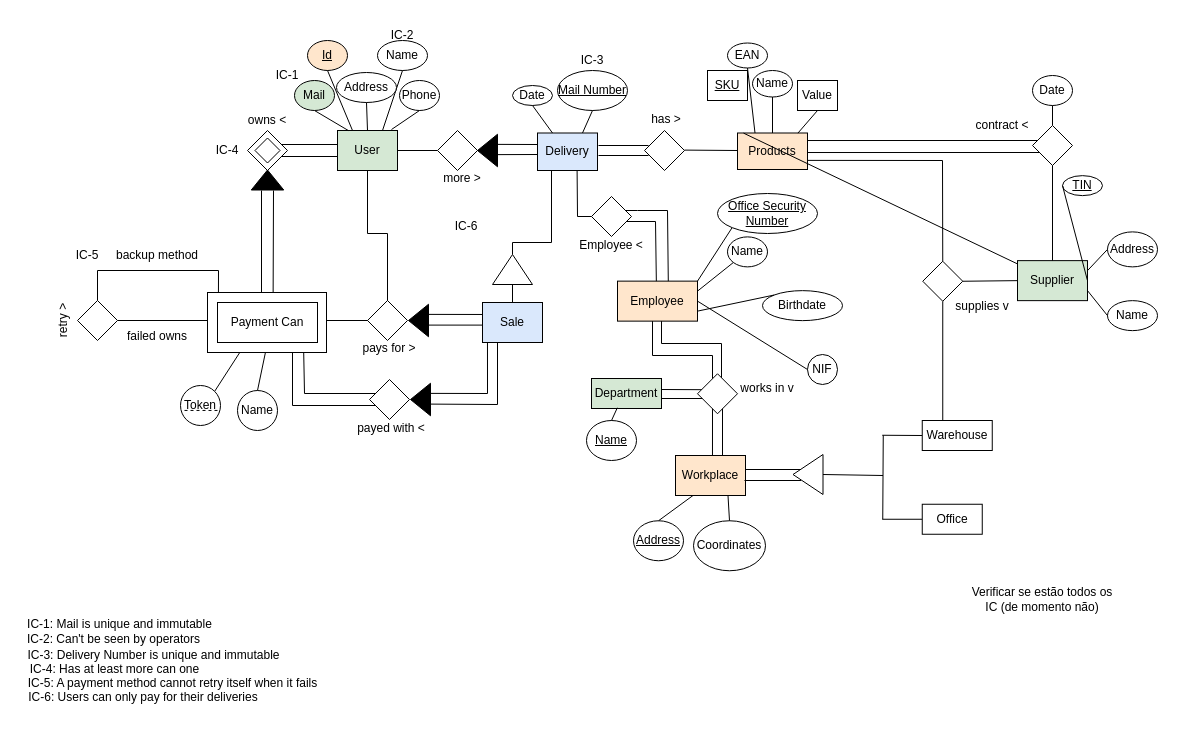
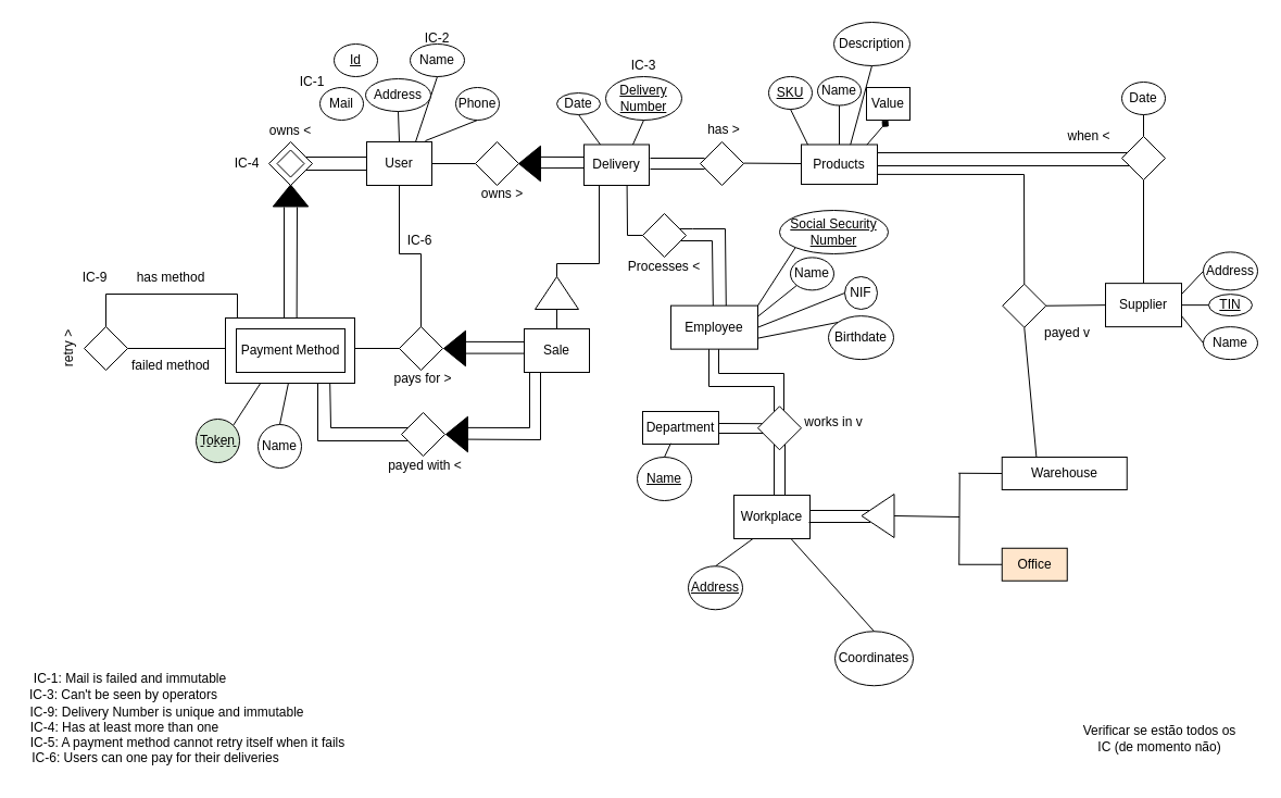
+ <mxCell id="75" value="Description" style="ellipse;whiteSpace=wrap;html=1;align=center;" parent="1" vertex="1"><mxGeometry x="767" y="20" width="70" height="40" as="geometry" /></mxCell>
- <mxCell id="26" value="Id" style="ellipse;whiteSpace=wrap;html=1;align=center;fontStyle=4;fillColor=#ffe6cc;" parent="1" vertex="1"><mxGeometry x="307" y="40" width="40" height="30" as="geometry" /></mxCell>
+ <mxCell id="26" value="Id" style="ellipse;whiteSpace=wrap;html=1;align=center;fontStyle=4;" parent="1" vertex="1"><mxGeometry x="307" y="40" width="40" height="30" as="geometry" /></mxCell>
- <mxCell id="74" value="EAN" style="ellipse;whiteSpace=wrap;html=1;align=center;" parent="1" vertex="1"><mxGeometry x="727" y="42.5" width="40" height="25" as="geometry" /></mxCell>
- <mxCell id="73" value="SKU" style="whiteSpace=wrap;html=1;align=center;fontStyle=4;rounded=0;" parent="1" vertex="1"><mxGeometry x="707" y="70" width="40" height="30" as="geometry" /></mxCell>
+ <mxCell id="73" value="SKU" style="ellipse;whiteSpace=wrap;html=1;align=center;fontStyle=4;" parent="1" vertex="1"><mxGeometry x="707" y="70" width="40" height="30" as="geometry" /></mxCell>
- <mxCell id="50" value="Mail Number" style="ellipse;whiteSpace=wrap;html=1;align=center;fontStyle=4;" parent="1" vertex="1"><mxGeometry x="557" y="70" width="70" height="40" as="geometry" /></mxCell>
+ <mxCell id="50" value="Delivery Number" style="ellipse;whiteSpace=wrap;html=1;align=center;fontStyle=4;" parent="1" vertex="1"><mxGeometry x="557" y="70" width="70" height="40" as="geometry" /></mxCell>
- <mxCell id="31" value="Mail" style="ellipse;whiteSpace=wrap;html=1;align=center;fontStyle=0;fillColor=#d5e8d4;" parent="1" vertex="1"><mxGeometry x="294" y="80" width="40" height="30" as="geometry" /></mxCell>
+ <mxCell id="31" value="Mail" style="ellipse;whiteSpace=wrap;html=1;align=center;fontStyle=0;" parent="1" vertex="1"><mxGeometry x="294" y="80" width="40" height="30" as="geometry" /></mxCell>
- <mxCell id="27" value="Phone" style="ellipse;whiteSpace=wrap;html=1;align=center;" parent="1" vertex="1"><mxGeometry x="399" y="80" width="40" height="30" as="geometry" /></mxCell>
+ <mxCell id="27" value="Phone" style="ellipse;whiteSpace=wrap;html=1;align=center;" parent="1" vertex="1"><mxGeometry x="419" y="80" width="40" height="30" as="geometry" /></mxCell>
+ <mxCell id="80" value="" style="endArrow=none;html=1;rounded=0;entryX=0.5;entryY=1;entryDx=0;entryDy=0;exitX=0.646;exitY=0.003;exitDx=0;exitDy=0;exitPerimeter=0;" parent="1" source="72" target="75" edge="1"><mxGeometry relative="1" as="geometry"><mxPoint x="457" y="200" as="sourcePoint" /><mxPoint x="617" y="200" as="targetPoint" /></mxGeometry></mxCell>
- <mxCell id="30" value="" style="endArrow=none;html=1;rounded=0;exitX=0.5;exitY=1;exitDx=0;exitDy=0;entryX=0.25;entryY=0;entryDx=0;entryDy=0;" parent="1" source="26" target="25" edge="1"><mxGeometry relative="1" as="geometry"><mxPoint x="567" y="300" as="sourcePoint" /><mxPoint x="727" y="300" as="targetPoint" /></mxGeometry></mxCell>
- <mxCell id="78" value="" style="endArrow=none;html=1;rounded=0;entryX=0.5;entryY=1;entryDx=0;entryDy=0;exitX=0.25;exitY=0;exitDx=0;exitDy=0;" parent="1" source="72" target="74" edge="1"><mxGeometry relative="1" as="geometry"><mxPoint x="457" y="200" as="sourcePoint" /><mxPoint x="617" y="200" as="targetPoint" /></mxGeometry></mxCell>
- <mxCell id="82" value="" style="endArrow=none;html=1;rounded=0;entryX=0.5;entryY=1;entryDx=0;entryDy=0;exitX=0.863;exitY=0.003;exitDx=0;exitDy=0;exitPerimeter=0;" parent="1" source="72" target="81" edge="1"><mxGeometry relative="1" as="geometry"><mxPoint x="457" y="200" as="sourcePoint" /><mxPoint x="617" y="200" as="targetPoint" /></mxGeometry></mxCell>
+ <mxCell id="82" value="" style="endArrow=diamond;html=1;rounded=0;entryX=0.5;entryY=1;entryDx=0;entryDy=0;exitX=0.863;exitY=0.003;exitDx=0;exitDy=0;exitPerimeter=0;" parent="1" source="72" target="81" edge="1"><mxGeometry relative="1" as="geometry"><mxPoint x="457" y="200" as="sourcePoint" /><mxPoint x="617" y="200" as="targetPoint" /></mxGeometry></mxCell>
- <mxCell id="29" value="" style="endArrow=none;html=1;rounded=0;exitX=0.5;exitY=1;exitDx=0;exitDy=0;entryX=0.18;entryY=0;entryDx=0;entryDy=0;entryPerimeter=0;" parent="1" source="31" target="25" edge="1"><mxGeometry relative="1" as="geometry"><mxPoint x="297" y="80" as="sourcePoint" /><mxPoint x="727" y="300" as="targetPoint" /></mxGeometry></mxCell>
- <mxCell id="143" value="contract &amp;lt;" style="text;html=1;strokeColor=none;fillColor=none;align=center;verticalAlign=middle;whiteSpace=wrap;rounded=0;" vertex="1" parent="1"><mxGeometry x="967" y="110" width="70" height="30" as="geometry" /></mxCell>
+ <mxCell id="143" value="when &amp;lt;" style="text;html=1;strokeColor=none;fillColor=none;align=center;verticalAlign=middle;whiteSpace=wrap;rounded=0;" vertex="1" parent="1"><mxGeometry x="967" y="110" width="70" height="30" as="geometry" /></mxCell>
- <mxCell id="25" value="User" style="whiteSpace=wrap;html=1;align=center;fillColor=#d5e8d4;" parent="1" vertex="1"><mxGeometry x="337" y="130" width="60" height="40" as="geometry" /></mxCell>
+ <mxCell id="25" value="User" style="whiteSpace=wrap;html=1;align=center;" parent="1" vertex="1"><mxGeometry x="337" y="130" width="60" height="40" as="geometry" /></mxCell>
- <mxCell id="72" value="Products" style="whiteSpace=wrap;html=1;align=center;fillColor=#ffe6cc;" parent="1" vertex="1"><mxGeometry x="737" y="132.5" width="70" height="36.5" as="geometry" /></mxCell>
+ <mxCell id="72" value="Products" style="whiteSpace=wrap;html=1;align=center;" parent="1" vertex="1"><mxGeometry x="737" y="132.5" width="70" height="36.5" as="geometry" /></mxCell>
- <mxCell id="45" value="Delivery" style="whiteSpace=wrap;html=1;align=center;fillColor=#dae8fc;" parent="1" vertex="1"><mxGeometry x="537" y="132.5" width="60" height="37.5" as="geometry" /></mxCell>
+ <mxCell id="45" value="Delivery" style="whiteSpace=wrap;html=1;align=center;" parent="1" vertex="1"><mxGeometry x="537" y="132.5" width="60" height="37.5" as="geometry" /></mxCell>
- <mxCell id="63" value="more &amp;gt;" style="text;html=1;strokeColor=none;fillColor=none;align=center;verticalAlign=middle;whiteSpace=wrap;rounded=0;" parent="1" vertex="1"><mxGeometry x="432" y="163" width="60" height="30" as="geometry" /></mxCell>
+ <mxCell id="63" value="owns &amp;gt;" style="text;html=1;strokeColor=none;fillColor=none;align=center;verticalAlign=middle;whiteSpace=wrap;rounded=0;" parent="1" vertex="1"><mxGeometry x="432" y="163" width="60" height="30" as="geometry" /></mxCell>
- <mxCell id="86" value="TIN" style="ellipse;whiteSpace=wrap;html=1;align=center;fontStyle=4;" parent="1" vertex="1"><mxGeometry x="1062" y="175.13" width="40" height="20" as="geometry" /></mxCell>
+ <mxCell id="86" value="TIN" style="ellipse;whiteSpace=wrap;html=1;align=center;fontStyle=4;" parent="1" vertex="1"><mxGeometry x="1112" y="270.13" width="40" height="20" as="geometry" /></mxCell>
- <mxCell id="77" value="" style="endArrow=none;html=1;rounded=0;exitX=0.086;exitY=0.003;exitDx=0;exitDy=0;exitPerimeter=0;" parent="1" source="72" target="83" edge="1"><mxGeometry relative="1" as="geometry"><mxPoint x="457" y="200" as="sourcePoint" /><mxPoint x="617" y="200" as="targetPoint" /></mxGeometry></mxCell>
+ <mxCell id="77" value="" style="endArrow=none;html=1;rounded=0;entryX=0.5;entryY=1;entryDx=0;entryDy=0;exitX=0.086;exitY=0.003;exitDx=0;exitDy=0;exitPerimeter=0;" parent="1" source="72" target="73" edge="1"><mxGeometry relative="1" as="geometry"><mxPoint x="457" y="200" as="sourcePoint" /><mxPoint x="617" y="200" as="targetPoint" /></mxGeometry></mxCell>
- <mxCell id="130" value="Office Security Number" style="ellipse;whiteSpace=wrap;html=1;align=center;fontStyle=4" parent="1" vertex="1"><mxGeometry x="717" y="193" width="100" height="40" as="geometry" /></mxCell>
+ <mxCell id="130" value="Social Security Number" style="ellipse;whiteSpace=wrap;html=1;align=center;fontStyle=4" parent="1" vertex="1"><mxGeometry x="717" y="193" width="100" height="40" as="geometry" /></mxCell>
- <mxCell id="110" value="IC-6" style="text;html=1;strokeColor=none;fillColor=none;align=center;verticalAlign=middle;whiteSpace=wrap;rounded=0;" parent="1" vertex="1"><mxGeometry x="436" y="211.38" width="60" height="30" as="geometry" /></mxCell>
+ <mxCell id="110" value="IC-6" style="text;html=1;strokeColor=none;fillColor=none;align=center;verticalAlign=middle;whiteSpace=wrap;rounded=0;" parent="1" vertex="1"><mxGeometry x="356" y="206.38" width="60" height="30" as="geometry" /></mxCell>
- <mxCell id="133" value="Employee &amp;lt;" style="text;html=1;strokeColor=none;fillColor=none;align=center;verticalAlign=middle;whiteSpace=wrap;rounded=0;" parent="1" vertex="1"><mxGeometry x="576" y="230.13" width="70" height="30" as="geometry" /></mxCell>
+ <mxCell id="133" value="Processes &amp;lt;" style="text;html=1;strokeColor=none;fillColor=none;align=center;verticalAlign=middle;whiteSpace=wrap;rounded=0;" parent="1" vertex="1"><mxGeometry x="576" y="230.13" width="70" height="30" as="geometry" /></mxCell>
- <mxCell id="102" value="IC-5" style="text;html=1;strokeColor=none;fillColor=none;align=center;verticalAlign=middle;whiteSpace=wrap;rounded=0;" parent="1" vertex="1"><mxGeometry x="57" y="240.13" width="60" height="30" as="geometry" /></mxCell>
+ <mxCell id="102" value="IC-9" style="text;html=1;strokeColor=none;fillColor=none;align=center;verticalAlign=middle;whiteSpace=wrap;rounded=0;" parent="1" vertex="1"><mxGeometry x="57" y="240.13" width="60" height="30" as="geometry" /></mxCell>
- <mxCell id="101" value="backup method" style="text;html=1;strokeColor=none;fillColor=none;align=center;verticalAlign=middle;whiteSpace=wrap;rounded=0;" parent="1" vertex="1"><mxGeometry x="112" y="240.13" width="90" height="30" as="geometry" /></mxCell>
+ <mxCell id="101" value="has method" style="text;html=1;strokeColor=none;fillColor=none;align=center;verticalAlign=middle;whiteSpace=wrap;rounded=0;" parent="1" vertex="1"><mxGeometry x="112" y="240.13" width="90" height="30" as="geometry" /></mxCell>
- <mxCell id="83" value="Supplier" style="whiteSpace=wrap;html=1;align=center;fillColor=#d5e8d4;" parent="1" vertex="1"><mxGeometry x="1017" y="260.13" width="70" height="40" as="geometry" /></mxCell>
+ <mxCell id="83" value="Supplier" style="whiteSpace=wrap;html=1;align=center;" parent="1" vertex="1"><mxGeometry x="1017" y="260.13" width="70" height="40" as="geometry" /></mxCell>
- <mxCell id="103" value="Employee" style="whiteSpace=wrap;html=1;align=center;fillColor=#ffe6cc;" parent="1" vertex="1"><mxGeometry x="617" y="280.63" width="80" height="40" as="geometry" /></mxCell>
+ <mxCell id="103" value="Employee" style="whiteSpace=wrap;html=1;align=center;" parent="1" vertex="1"><mxGeometry x="617" y="280.63" width="80" height="40" as="geometry" /></mxCell>
- <mxCell id="105" value="Birthdate" style="ellipse;whiteSpace=wrap;html=1;align=center;" parent="1" vertex="1"><mxGeometry x="762" y="290.13" width="80" height="30" as="geometry" /></mxCell>
+ <mxCell id="105" value="Birthdate" style="ellipse;whiteSpace=wrap;html=1;align=center;" parent="1" vertex="1"><mxGeometry x="762" y="290.13" width="60" height="40" as="geometry" /></mxCell>
- <mxCell id="126" value="supplies v" style="text;html=1;strokeColor=none;fillColor=none;align=center;verticalAlign=middle;whiteSpace=wrap;rounded=0;" parent="1" vertex="1"><mxGeometry x="947" y="290.63" width="70" height="30" as="geometry" /></mxCell>
+ <mxCell id="126" value="payed v" style="text;html=1;strokeColor=none;fillColor=none;align=center;verticalAlign=middle;whiteSpace=wrap;rounded=0;" parent="1" vertex="1"><mxGeometry x="947" y="290.63" width="70" height="30" as="geometry" /></mxCell>
- <mxCell id="144" value="Payment Can" style="whiteSpace=wrap;html=1;align=center;" parent="1" vertex="1"><mxGeometry x="217" y="302" width="100" height="40" as="geometry" /></mxCell>
+ <mxCell id="144" value="Payment Method" style="whiteSpace=wrap;html=1;align=center;" parent="1" vertex="1"><mxGeometry x="217" y="302" width="100" height="40" as="geometry" /></mxCell>
- <mxCell id="54" value="Sale" style="whiteSpace=wrap;html=1;align=center;fillColor=#dae8fc;" parent="1" vertex="1"><mxGeometry x="482" y="302" width="60" height="40" as="geometry" /></mxCell>
+ <mxCell id="54" value="Sale" style="whiteSpace=wrap;html=1;align=center;" parent="1" vertex="1"><mxGeometry x="482" y="302" width="60" height="40" as="geometry" /></mxCell>
- <mxCell id="100" value="failed owns" style="text;html=1;strokeColor=none;fillColor=none;align=center;verticalAlign=middle;whiteSpace=wrap;rounded=0;fontStyle=0" parent="1" vertex="1"><mxGeometry x="117" y="320.63" width="80" height="30" as="geometry" /></mxCell>
+ <mxCell id="100" value="failed method" style="text;html=1;strokeColor=none;fillColor=none;align=center;verticalAlign=middle;whiteSpace=wrap;rounded=0;fontStyle=0" parent="1" vertex="1"><mxGeometry x="117" y="320.63" width="80" height="30" as="geometry" /></mxCell>
- <mxCell id="131" value="NIF" style="ellipse;whiteSpace=wrap;html=1;align=center;fontStyle=0;" parent="1" vertex="1"><mxGeometry x="807" y="354" width="30" height="30" as="geometry" /></mxCell>
+ <mxCell id="131" value="NIF" style="ellipse;whiteSpace=wrap;html=1;align=center;fontStyle=0;" parent="1" vertex="1"><mxGeometry x="777" y="254" width="30" height="30" as="geometry" /></mxCell>
- <mxCell id="128" value="Department" style="whiteSpace=wrap;html=1;align=center;fillColor=#d5e8d4;" parent="1" vertex="1"><mxGeometry x="591" y="378" width="70" height="30" as="geometry" /></mxCell>
+ <mxCell id="128" value="Department" style="whiteSpace=wrap;html=1;align=center;" parent="1" vertex="1"><mxGeometry x="591" y="378" width="70" height="30" as="geometry" /></mxCell>
- <mxCell id="37" value="Token" style="ellipse;whiteSpace=wrap;html=1;align=center;fontStyle=0;" parent="1" vertex="1"><mxGeometry x="180" y="385" width="40" height="40" as="geometry" /></mxCell>
+ <mxCell id="37" value="Token" style="ellipse;whiteSpace=wrap;html=1;align=center;fontStyle=0;fillColor=#d5e8d4;" parent="1" vertex="1"><mxGeometry x="180" y="385" width="40" height="40" as="geometry" /></mxCell>
- <mxCell id="98" value="Warehouse" style="whiteSpace=wrap;html=1;align=center;" parent="1" vertex="1"><mxGeometry x="921.75" y="420" width="70" height="30" as="geometry" /></mxCell>
+ <mxCell id="98" value="Warehouse" style="whiteSpace=wrap;html=1;align=center;" parent="1" vertex="1"><mxGeometry x="921.75" y="420" width="115" height="30" as="geometry" /></mxCell>
- <mxCell id="90" value="Workplace" style="whiteSpace=wrap;html=1;align=center;fillColor=#ffe6cc;" parent="1" vertex="1"><mxGeometry x="675" y="455" width="70" height="40" as="geometry" /></mxCell>
+ <mxCell id="90" value="Workplace" style="whiteSpace=wrap;html=1;align=center;" parent="1" vertex="1"><mxGeometry x="675" y="455" width="70" height="40" as="geometry" /></mxCell>
- <mxCell id="97" value="Office" style="whiteSpace=wrap;html=1;align=center;" parent="1" vertex="1"><mxGeometry x="921.75" y="503.75" width="60" height="30" as="geometry" /></mxCell>
+ <mxCell id="97" value="Office" style="whiteSpace=wrap;html=1;align=center;fillColor=#ffe6cc;" parent="1" vertex="1"><mxGeometry x="921.75" y="503.75" width="60" height="30" as="geometry" /></mxCell>
- <mxCell id="107" value="Coordinates" style="ellipse;whiteSpace=wrap;html=1;align=center;" parent="1" vertex="1"><mxGeometry x="693" y="520.25" width="72" height="50" as="geometry" /></mxCell>
+ <mxCell id="107" value="Coordinates" style="ellipse;whiteSpace=wrap;html=1;align=center;" parent="1" vertex="1"><mxGeometry x="768" y="580.25" width="72" height="50" as="geometry" /></mxCell>
- <mxCell id="140" value="Verificar se estão todos os IC (de momento não)" style="text;html=1;strokeColor=none;fillColor=none;align=center;verticalAlign=middle;whiteSpace=wrap;rounded=0;" parent="1" vertex="1"><mxGeometry x="966.75" y="580" width="150" height="38" as="geometry" /></mxCell>
+ <mxCell id="140" value="Verificar se estão todos os IC (de momento não)" style="text;html=1;strokeColor=none;fillColor=none;align=center;verticalAlign=middle;whiteSpace=wrap;rounded=0;" parent="1" vertex="1"><mxGeometry x="991.75" y="660" width="150" height="38" as="geometry" /></mxCell>
- <mxCell id="135" value="IC-1: Mail is unique and&amp;nbsp;immutable" style="text;html=1;strokeColor=none;fillColor=none;align=center;verticalAlign=middle;whiteSpace=wrap;rounded=0;" parent="1" vertex="1"><mxGeometry x="22" y="609" width="195" height="30" as="geometry" /></mxCell>
+ <mxCell id="135" value="IC-1: Mail is failed and&amp;nbsp;immutable" style="text;html=1;strokeColor=none;fillColor=none;align=center;verticalAlign=middle;whiteSpace=wrap;rounded=0;" parent="1" vertex="1"><mxGeometry x="22" y="609" width="195" height="30" as="geometry" /></mxCell>
- <mxCell id="136" value="IC-2: Can't be seen by operators" style="text;html=1;strokeColor=none;fillColor=none;align=center;verticalAlign=middle;whiteSpace=wrap;rounded=0;" parent="1" vertex="1"><mxGeometry x="21" y="624" width="185" height="30" as="geometry" /></mxCell>
+ <mxCell id="136" value="IC-3: Can't be seen by operators" style="text;html=1;strokeColor=none;fillColor=none;align=center;verticalAlign=middle;whiteSpace=wrap;rounded=0;" parent="1" vertex="1"><mxGeometry x="21" y="624" width="185" height="30" as="geometry" /></mxCell>
- <mxCell id="134" value="IC-3: Delivery Number is unique and&amp;nbsp;immutable" style="text;html=1;strokeColor=none;fillColor=none;align=center;verticalAlign=middle;whiteSpace=wrap;rounded=0;" parent="1" vertex="1"><mxGeometry x="21" y="640" width="265" height="30" as="geometry" /></mxCell>
+ <mxCell id="134" value="IC-9: Delivery Number is unique and&amp;nbsp;immutable" style="text;html=1;strokeColor=none;fillColor=none;align=center;verticalAlign=middle;whiteSpace=wrap;rounded=0;" parent="1" vertex="1"><mxGeometry x="21" y="640" width="265" height="30" as="geometry" /></mxCell>
- <mxCell id="137" value="IC-4: Has at least more can one" style="text;html=1;strokeColor=none;fillColor=none;align=center;verticalAlign=middle;whiteSpace=wrap;rounded=0;" parent="1" vertex="1"><mxGeometry x="22" y="654" width="185" height="30" as="geometry" /></mxCell>
+ <mxCell id="137" value="IC-4: Has at least more than one" style="text;html=1;strokeColor=none;fillColor=none;align=center;verticalAlign=middle;whiteSpace=wrap;rounded=0;" parent="1" vertex="1"><mxGeometry x="22" y="654" width="185" height="30" as="geometry" /></mxCell>
- <mxCell id="139" value="IC-6: Users can only pay for their deliveries" style="text;html=1;strokeColor=none;fillColor=none;align=center;verticalAlign=middle;whiteSpace=wrap;rounded=0;" parent="1" vertex="1"><mxGeometry x="24" y="682" width="238" height="30" as="geometry" /></mxCell>
+ <mxCell id="139" value="IC-6: Users can one pay for their deliveries" style="text;html=1;strokeColor=none;fillColor=none;align=center;verticalAlign=middle;whiteSpace=wrap;rounded=0;" parent="1" vertex="1"><mxGeometry x="24" y="682" width="238" height="30" as="geometry" /></mxCell>
